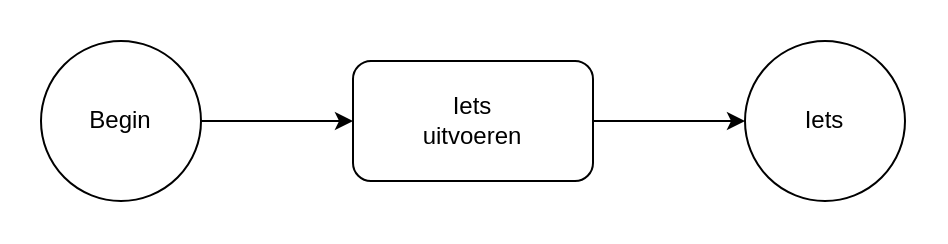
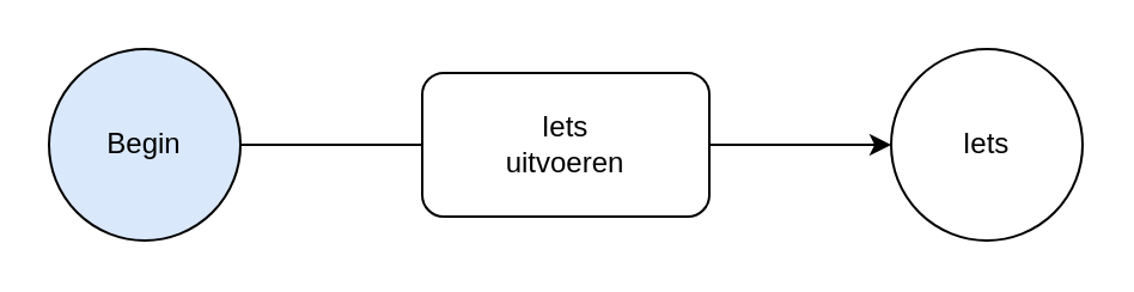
- <mxCell id="3" value="Begin" style="ellipse;whiteSpace=wrap;html=1;aspect=fixed;" vertex="1" parent="1"><mxGeometry x="20" y="20" width="80" height="80" as="geometry" /></mxCell>
+ <mxCell id="3" value="Begin" style="ellipse;whiteSpace=wrap;html=1;aspect=fixed;fillColor=#dae8fc;" vertex="1" parent="1"><mxGeometry x="20" y="20" width="80" height="80" as="geometry" /></mxCell>
- <mxCell id="2" value="" style="edgeStyle=orthogonalEdgeStyle;rounded=0;orthogonalLoop=1;jettySize=auto;html=1;" edge="1" parent="1" source="3" target="6"><mxGeometry relative="1" as="geometry" /></mxCell>
+ <mxCell id="2" value="" style="edgeStyle=orthogonalEdgeStyle;rounded=0;orthogonalLoop=1;jettySize=auto;html=1;endArrow=none;" edge="1" parent="1" source="3" target="6"><mxGeometry relative="1" as="geometry" /></mxCell>
